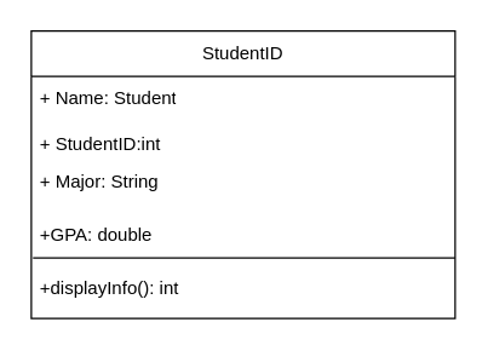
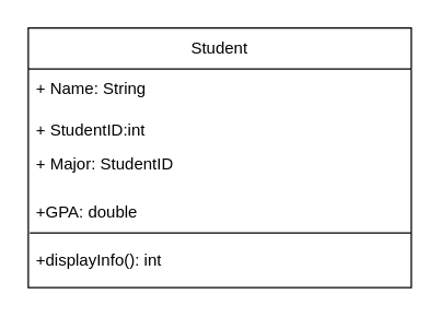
- <mxCell id="2" value="StudentID" style="swimlane;fontStyle=0;childLayout=stackLayout;horizontal=1;startSize=30;horizontalStack=0;resizeParent=1;resizeParentMax=0;resizeLast=0;collapsible=1;marginBottom=0;whiteSpace=wrap;html=1;" vertex="1" parent="1"><mxGeometry x="20" y="20" width="280" height="190" as="geometry" /></mxCell>
+ <mxCell id="2" value="Student" style="swimlane;fontStyle=0;childLayout=stackLayout;horizontal=1;startSize=30;horizontalStack=0;resizeParent=1;resizeParentMax=0;resizeLast=0;collapsible=1;marginBottom=0;whiteSpace=wrap;html=1;" vertex="1" parent="1"><mxGeometry x="20" y="20" width="280" height="190" as="geometry" /></mxCell>
- <mxCell id="3" value="+ Name: Student" style="text;strokeColor=none;fillColor=none;align=left;verticalAlign=middle;spacingLeft=4;spacingRight=4;overflow=hidden;points=[[0,0.5],[1,0.5]];portConstraint=eastwest;rotatable=0;whiteSpace=wrap;html=1;" vertex="1" parent="2"><mxGeometry y="30" width="280" height="30" as="geometry" /></mxCell>
+ <mxCell id="3" value="+ Name: String" style="text;strokeColor=none;fillColor=none;align=left;verticalAlign=middle;spacingLeft=4;spacingRight=4;overflow=hidden;points=[[0,0.5],[1,0.5]];portConstraint=eastwest;rotatable=0;whiteSpace=wrap;html=1;" vertex="1" parent="2"><mxGeometry y="30" width="280" height="30" as="geometry" /></mxCell>
- <mxCell id="5" value="+ Major: String&lt;div&gt;&lt;br&gt;&lt;/div&gt;" style="text;strokeColor=none;fillColor=none;align=left;verticalAlign=middle;spacingLeft=4;spacingRight=4;overflow=hidden;points=[[0,0.5],[1,0.5]];portConstraint=eastwest;rotatable=0;whiteSpace=wrap;html=1;" vertex="1" parent="2"><mxGeometry y="90" width="280" height="30" as="geometry" /></mxCell>
+ <mxCell id="5" value="+ Major: StudentID&lt;div&gt;&lt;br&gt;&lt;/div&gt;" style="text;strokeColor=none;fillColor=none;align=left;verticalAlign=middle;spacingLeft=4;spacingRight=4;overflow=hidden;points=[[0,0.5],[1,0.5]];portConstraint=eastwest;rotatable=0;whiteSpace=wrap;html=1;" vertex="1" parent="2"><mxGeometry y="90" width="280" height="30" as="geometry" /></mxCell>
